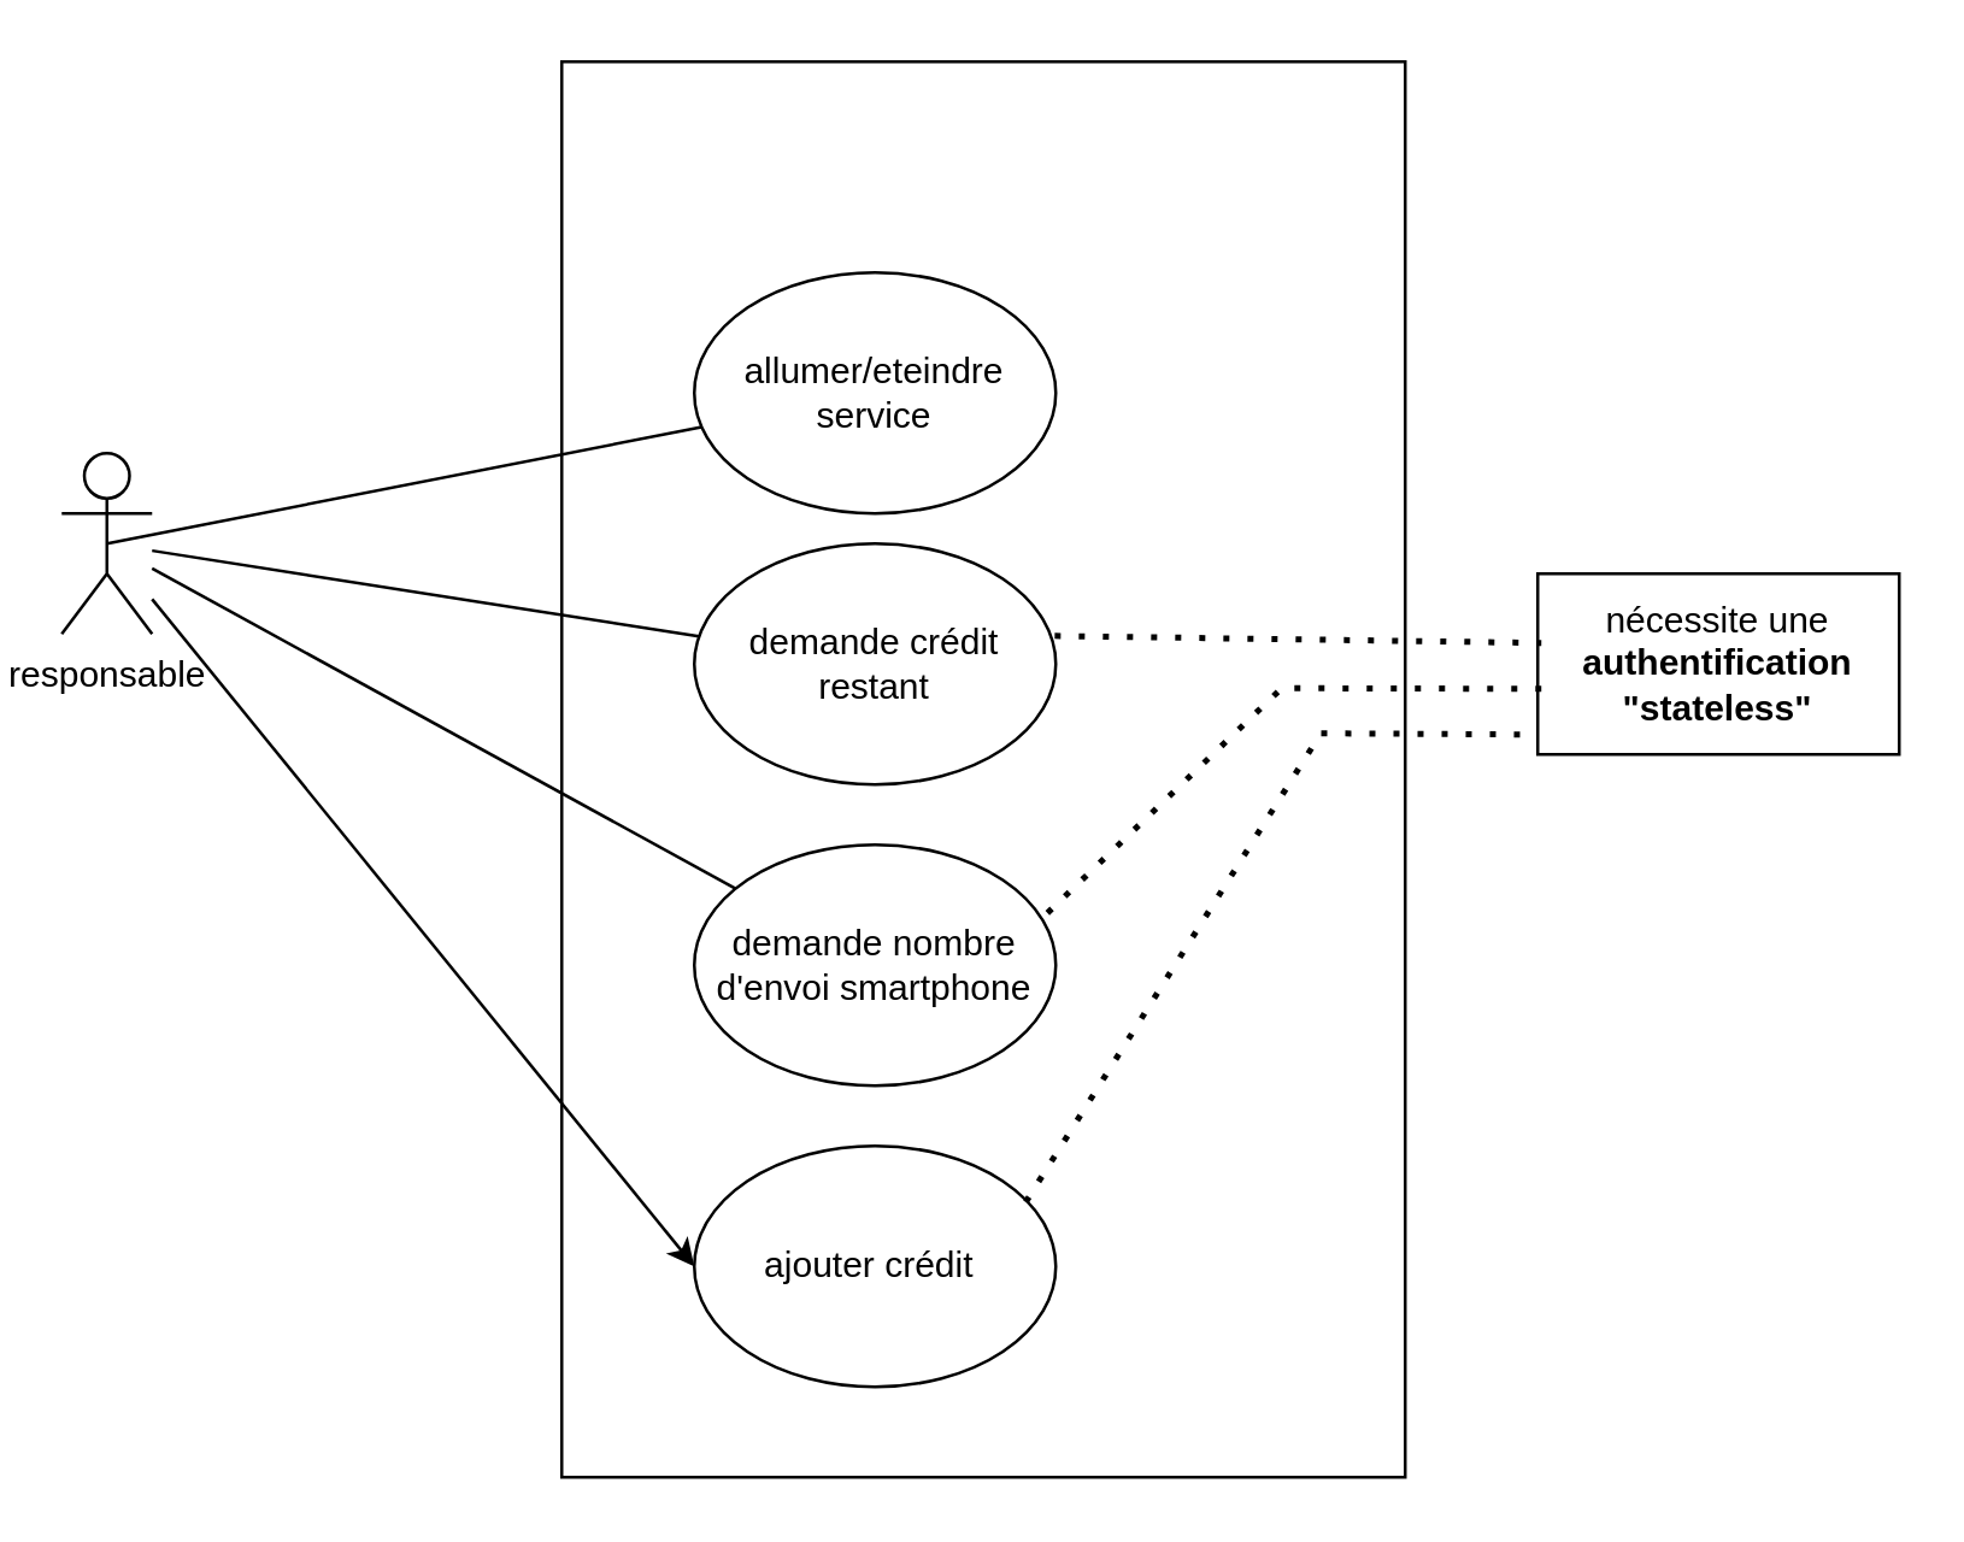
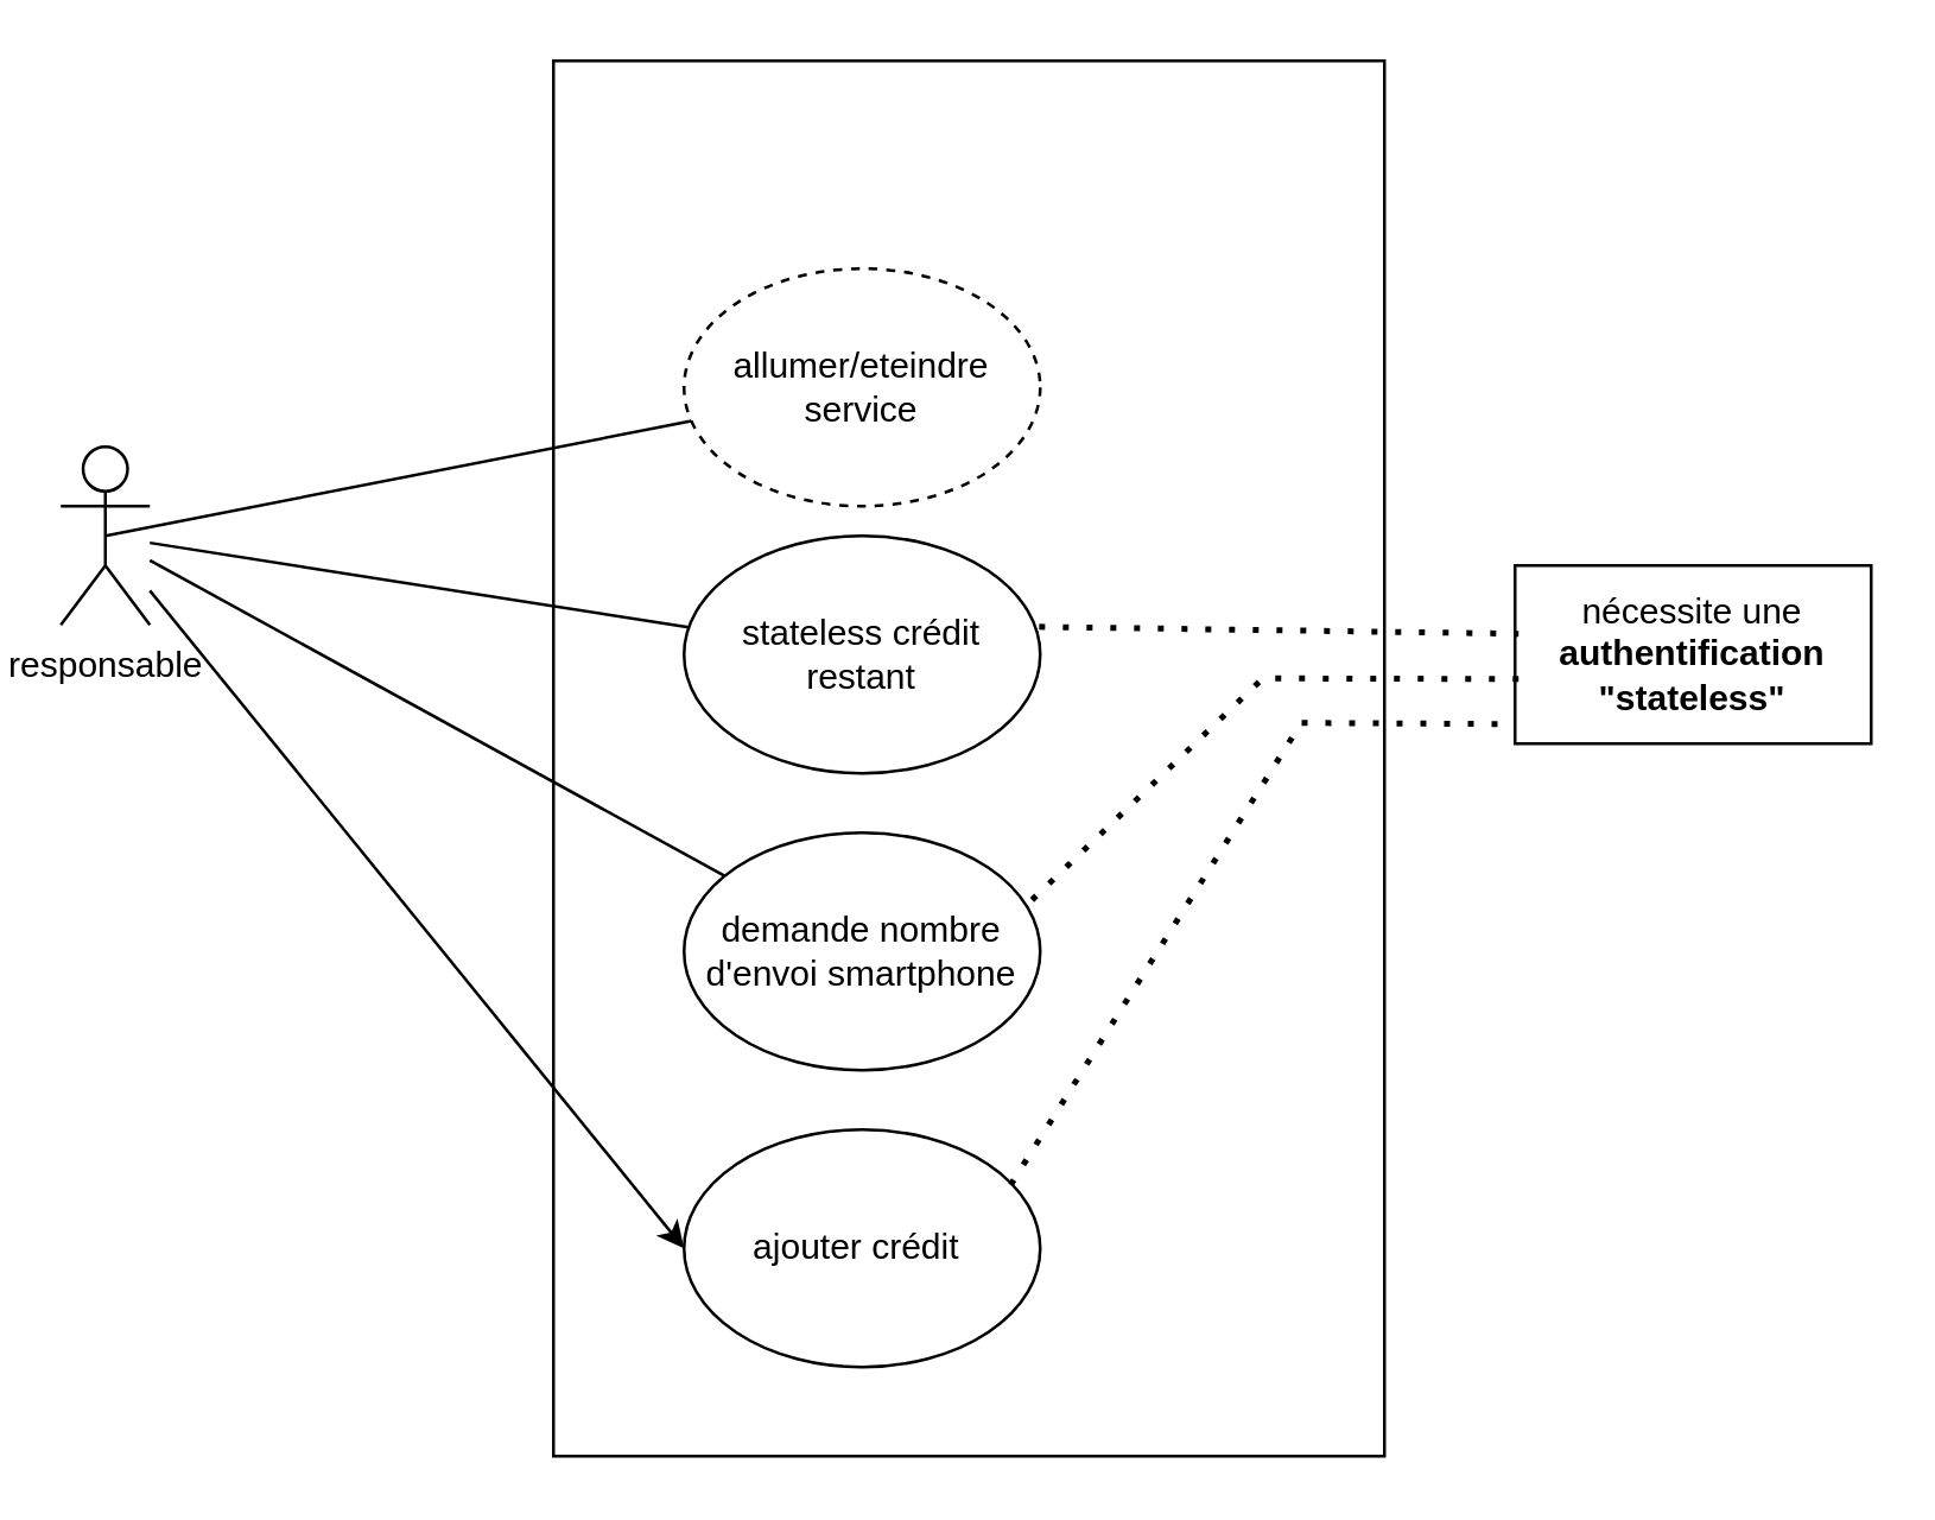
- <mxCell id="10" value="allumer/eteindre service" style="ellipse;whiteSpace=wrap;html=1;" parent="1" vertex="1"><mxGeometry x="230" y="90" width="120" height="80" as="geometry" /></mxCell>
+ <mxCell id="10" value="allumer/eteindre service" style="ellipse;whiteSpace=wrap;html=1;dashed=1;" parent="1" vertex="1"><mxGeometry x="230" y="90" width="120" height="80" as="geometry" /></mxCell>
- <mxCell id="4" value="demande crédit restant" style="ellipse;whiteSpace=wrap;html=1;" parent="1" vertex="1"><mxGeometry x="230" y="180" width="120" height="80" as="geometry" /></mxCell>
+ <mxCell id="4" value="stateless crédit restant" style="ellipse;whiteSpace=wrap;html=1;" parent="1" vertex="1"><mxGeometry x="230" y="180" width="120" height="80" as="geometry" /></mxCell>
